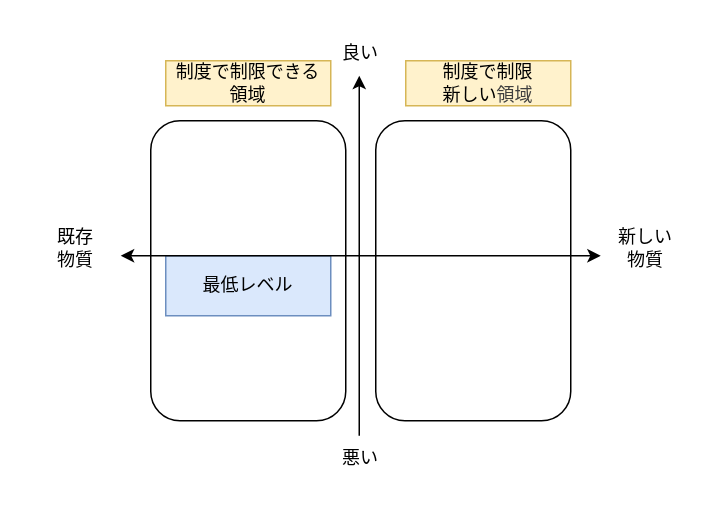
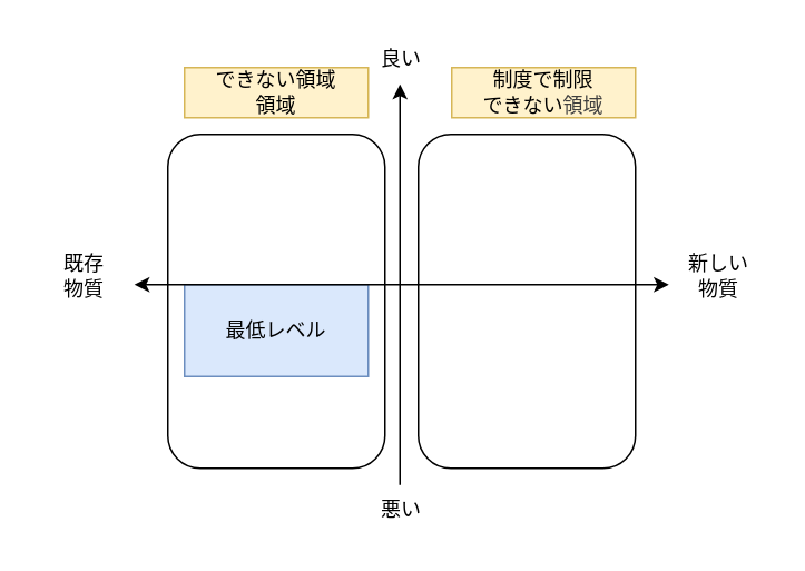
- <mxCell id="11" value="制度で制限できる&lt;div&gt;領域&lt;/div&gt;" style="text;html=1;align=center;verticalAlign=middle;whiteSpace=wrap;rounded=0;fillColor=#fff2cc;strokeColor=#d6b656;" vertex="1" parent="1"><mxGeometry x="110" y="40" width="110" height="30" as="geometry" /></mxCell>
+ <mxCell id="11" value="できない領域&lt;div&gt;領域&lt;/div&gt;" style="text;html=1;align=center;verticalAlign=middle;whiteSpace=wrap;rounded=0;fillColor=#fff2cc;strokeColor=#d6b656;" vertex="1" parent="1"><mxGeometry x="110" y="40" width="110" height="30" as="geometry" /></mxCell>
- <mxCell id="12" value="制度で制限&lt;div&gt;新しい&lt;span style=&quot;background-color: transparent; color: rgb(63, 63, 63);&quot;&gt;領域&lt;/span&gt;&lt;/div&gt;" style="text;html=1;align=center;verticalAlign=middle;whiteSpace=wrap;rounded=0;fillColor=#fff2cc;strokeColor=#d6b656;" vertex="1" parent="1"><mxGeometry x="270" y="40" width="110" height="30" as="geometry" /></mxCell>
+ <mxCell id="12" value="制度で制限&lt;div&gt;できない&lt;span style=&quot;background-color: transparent; color: rgb(63, 63, 63);&quot;&gt;領域&lt;/span&gt;&lt;/div&gt;" style="text;html=1;align=center;verticalAlign=middle;whiteSpace=wrap;rounded=0;fillColor=#fff2cc;strokeColor=#d6b656;" vertex="1" parent="1"><mxGeometry x="270" y="40" width="110" height="30" as="geometry" /></mxCell>
- <mxCell id="5" value="&lt;div&gt;最低レベル&lt;/div&gt;" style="text;html=1;align=center;verticalAlign=middle;whiteSpace=wrap;rounded=0;fillColor=#dae8fc;strokeColor=#6c8ebf;" parent="1" vertex="1"><mxGeometry x="110" y="170" width="110" height="40" as="geometry" /></mxCell>
+ <mxCell id="5" value="&lt;div&gt;最低レベル&lt;/div&gt;" style="text;html=1;align=center;verticalAlign=middle;whiteSpace=wrap;rounded=0;fillColor=#dae8fc;strokeColor=#6c8ebf;" parent="1" vertex="1"><mxGeometry x="110" y="170" width="110" height="55" as="geometry" /></mxCell>
